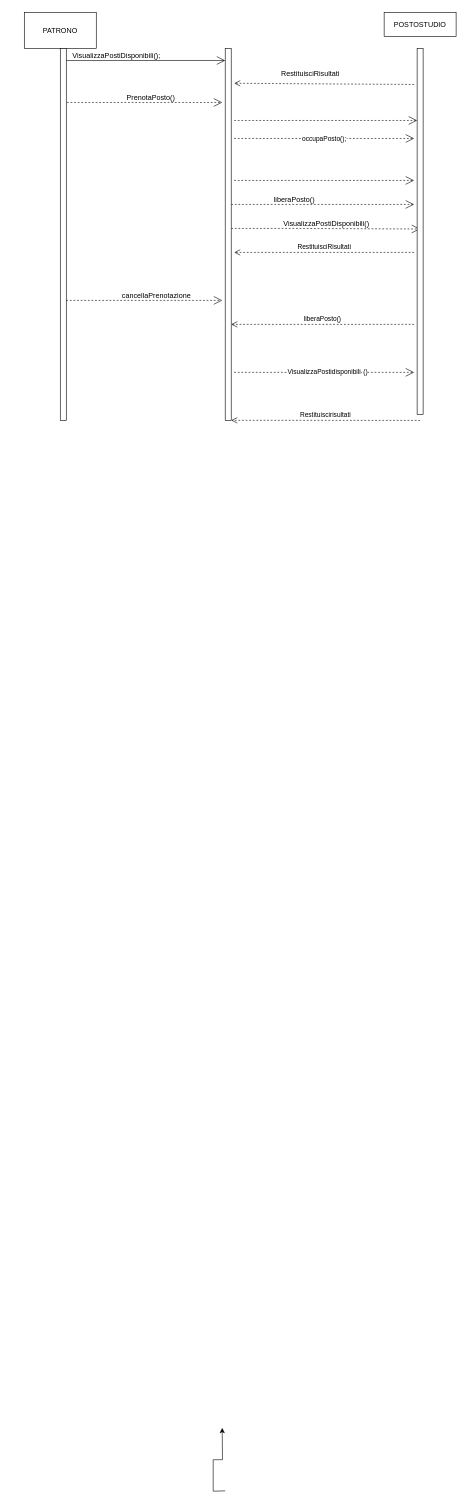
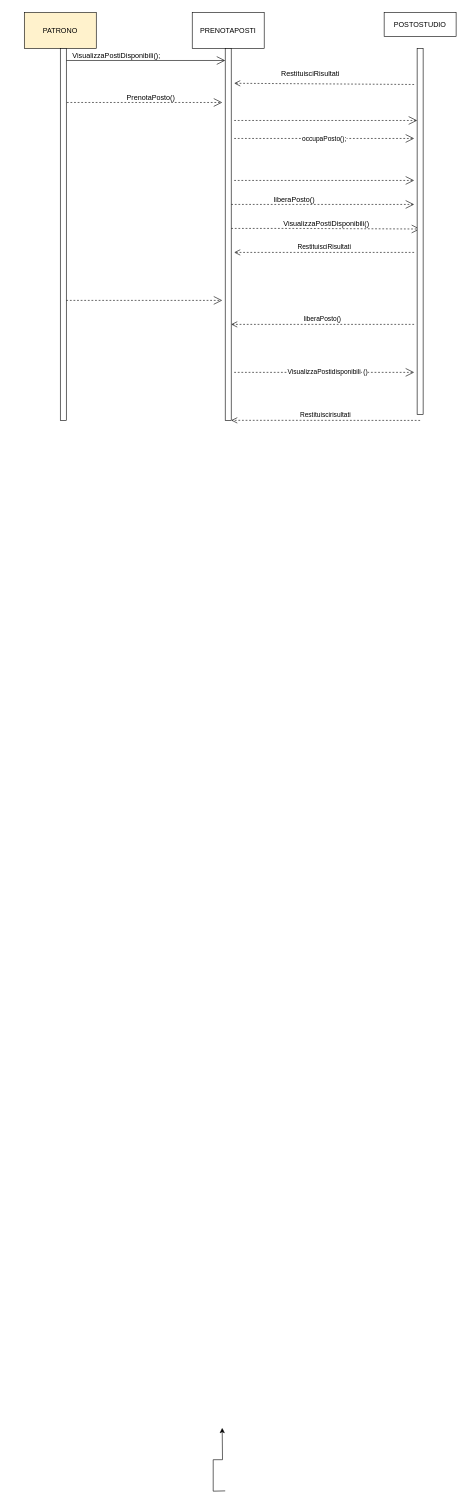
- <mxCell id="2" value="PATRONO" style="rounded=0;whiteSpace=wrap;html=1;" parent="1" vertex="1"><mxGeometry x="40" y="20" width="120" height="60" as="geometry" /></mxCell>
+ <mxCell id="2" value="PATRONO" style="rounded=0;whiteSpace=wrap;html=1;fillColor=#fff2cc;" parent="1" vertex="1"><mxGeometry x="40" y="20" width="120" height="60" as="geometry" /></mxCell>
+ <mxCell id="3" value="PRENOTAPOSTI" style="rounded=0;whiteSpace=wrap;html=1;" parent="1" vertex="1"><mxGeometry x="320" y="20" width="120" height="60" as="geometry" /></mxCell>
- <mxCell id="21" value="cancellaPrenotazione" style="text;html=1;align=center;verticalAlign=middle;resizable=0;points=[];autosize=1;strokeColor=none;fillColor=none;" parent="1" vertex="1"><mxGeometry x="190" y="478" width="140" height="30" as="geometry" /></mxCell>
